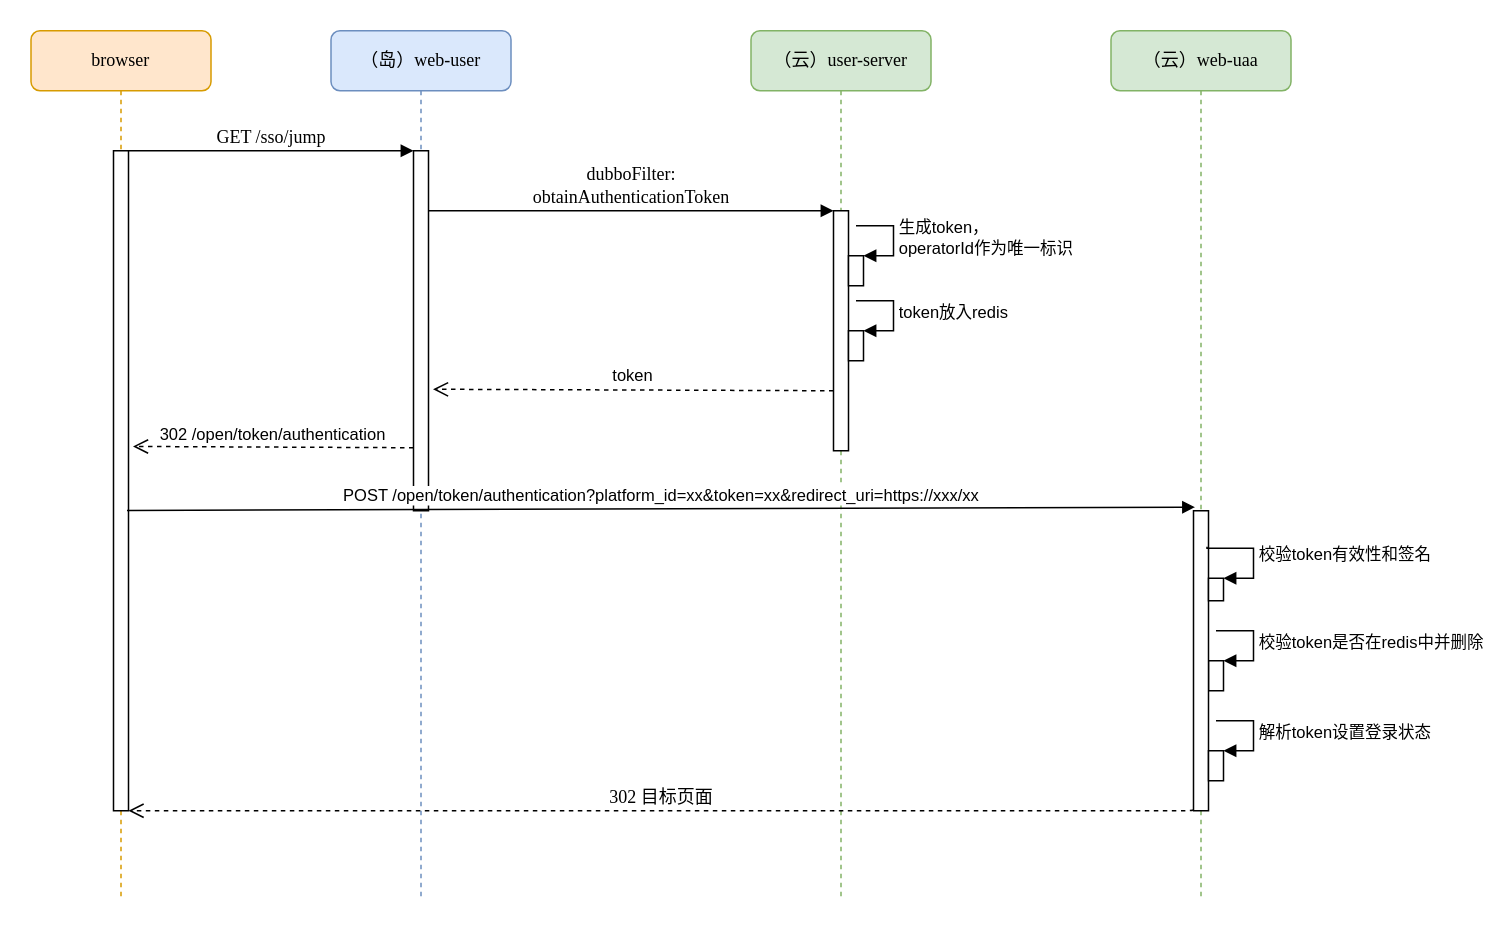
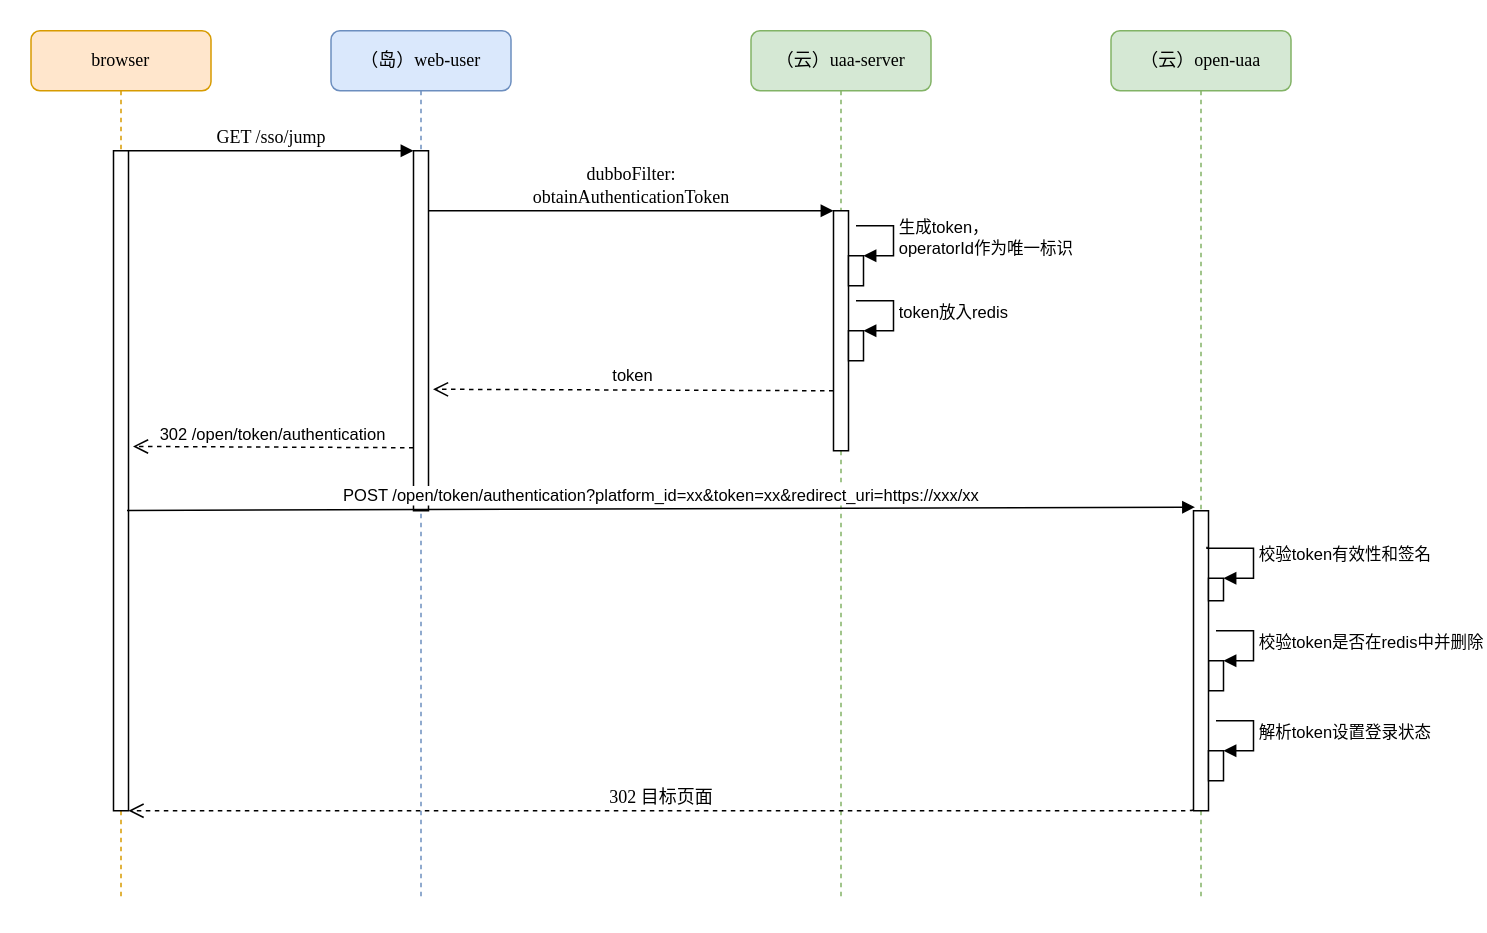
- <mxCell id="4" value="（云）user-server" style="shape=umlLifeline;perimeter=lifelinePerimeter;whiteSpace=wrap;html=1;container=1;collapsible=0;recursiveResize=0;outlineConnect=0;rounded=1;shadow=0;comic=0;labelBackgroundColor=none;strokeWidth=1;fontFamily=Verdana;fontSize=12;align=center;fillColor=#d5e8d4;strokeColor=#82b366;" parent="1" vertex="1"><mxGeometry x="500" y="20" width="120" height="580" as="geometry" /></mxCell>
+ <mxCell id="4" value="（云）uaa-server" style="shape=umlLifeline;perimeter=lifelinePerimeter;whiteSpace=wrap;html=1;container=1;collapsible=0;recursiveResize=0;outlineConnect=0;rounded=1;shadow=0;comic=0;labelBackgroundColor=none;strokeWidth=1;fontFamily=Verdana;fontSize=12;align=center;fillColor=#d5e8d4;strokeColor=#82b366;" parent="1" vertex="1"><mxGeometry x="500" y="20" width="120" height="580" as="geometry" /></mxCell>
- <mxCell id="10" value="（云）web-uaa" style="shape=umlLifeline;perimeter=lifelinePerimeter;whiteSpace=wrap;html=1;container=1;collapsible=0;recursiveResize=0;outlineConnect=0;rounded=1;shadow=0;comic=0;labelBackgroundColor=none;strokeWidth=1;fontFamily=Verdana;fontSize=12;align=center;fillColor=#d5e8d4;strokeColor=#82b366;" parent="1" vertex="1"><mxGeometry x="740" y="20" width="120" height="580" as="geometry" /></mxCell>
+ <mxCell id="10" value="（云）open-uaa" style="shape=umlLifeline;perimeter=lifelinePerimeter;whiteSpace=wrap;html=1;container=1;collapsible=0;recursiveResize=0;outlineConnect=0;rounded=1;shadow=0;comic=0;labelBackgroundColor=none;strokeWidth=1;fontFamily=Verdana;fontSize=12;align=center;fillColor=#d5e8d4;strokeColor=#82b366;" parent="1" vertex="1"><mxGeometry x="740" y="20" width="120" height="580" as="geometry" /></mxCell>
